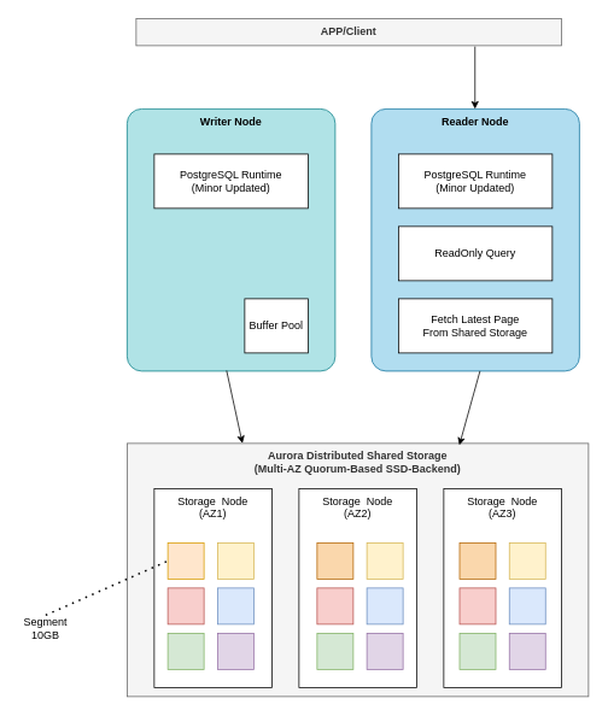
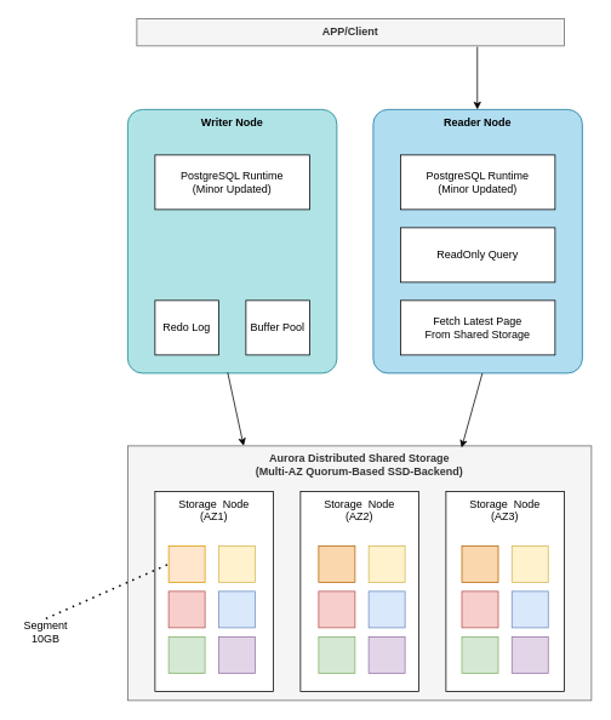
+ <mxCell id="7" value="Redo Log" style="rounded=0;whiteSpace=wrap;html=1;" vertex="1" parent="1"><mxGeometry x="170" y="330" width="70" height="60" as="geometry" /></mxCell>
